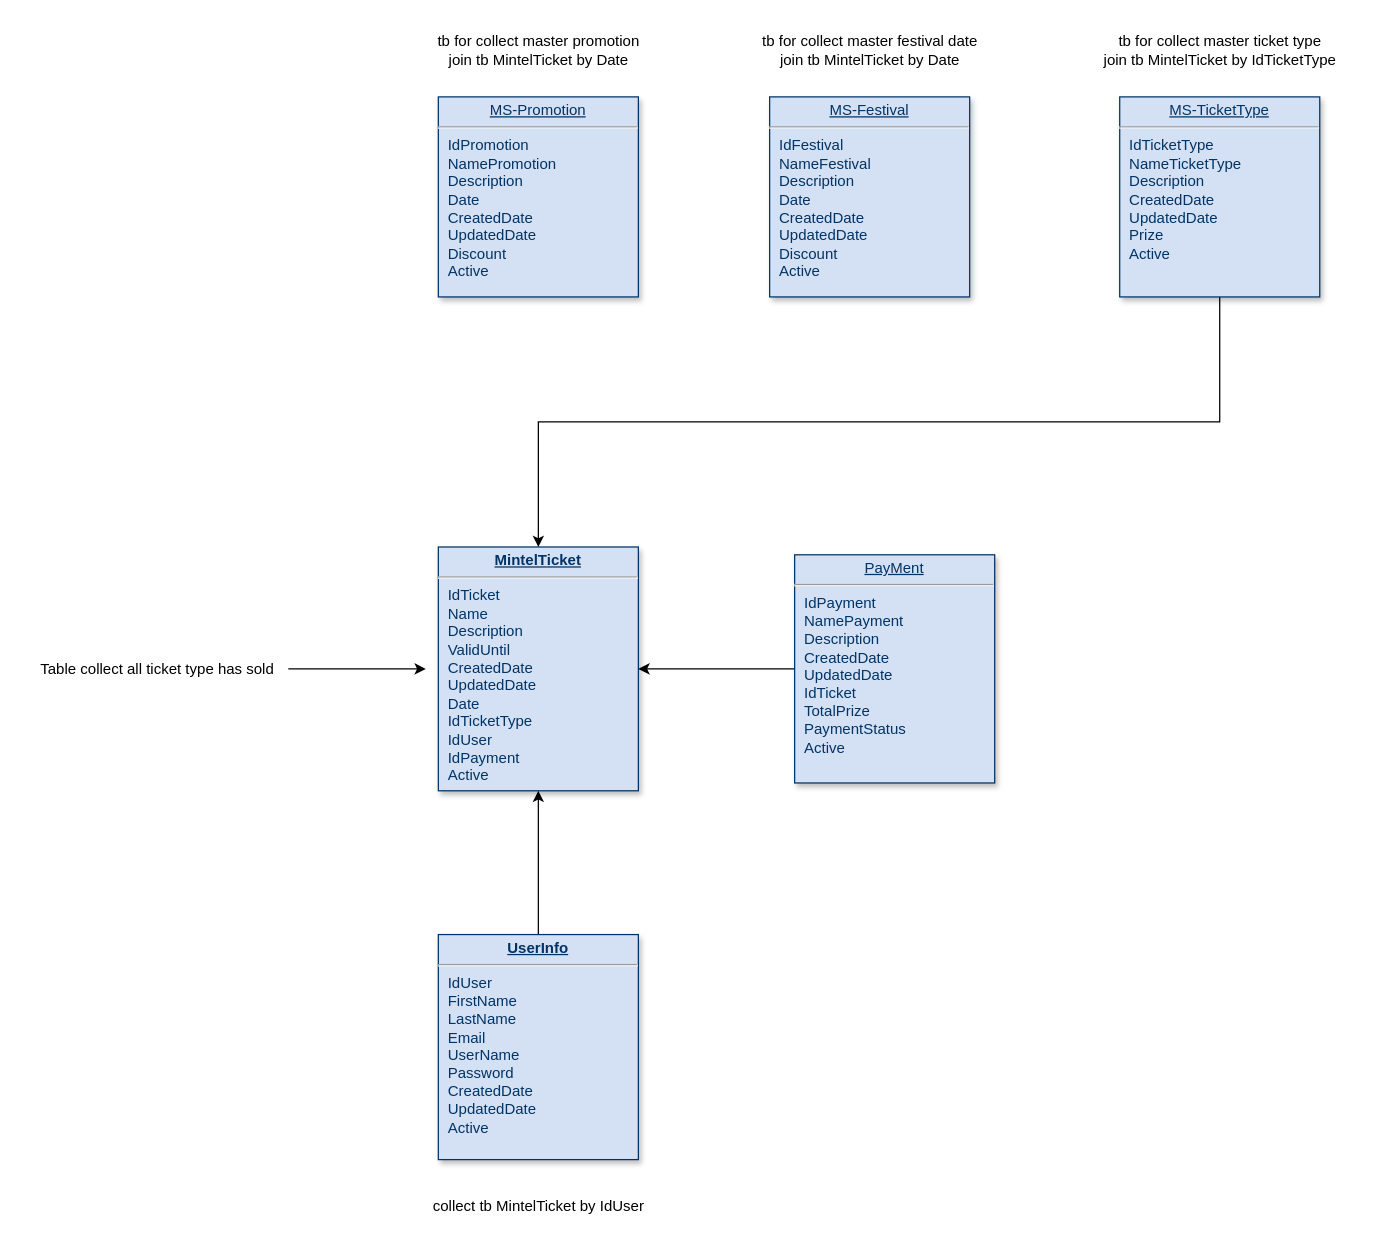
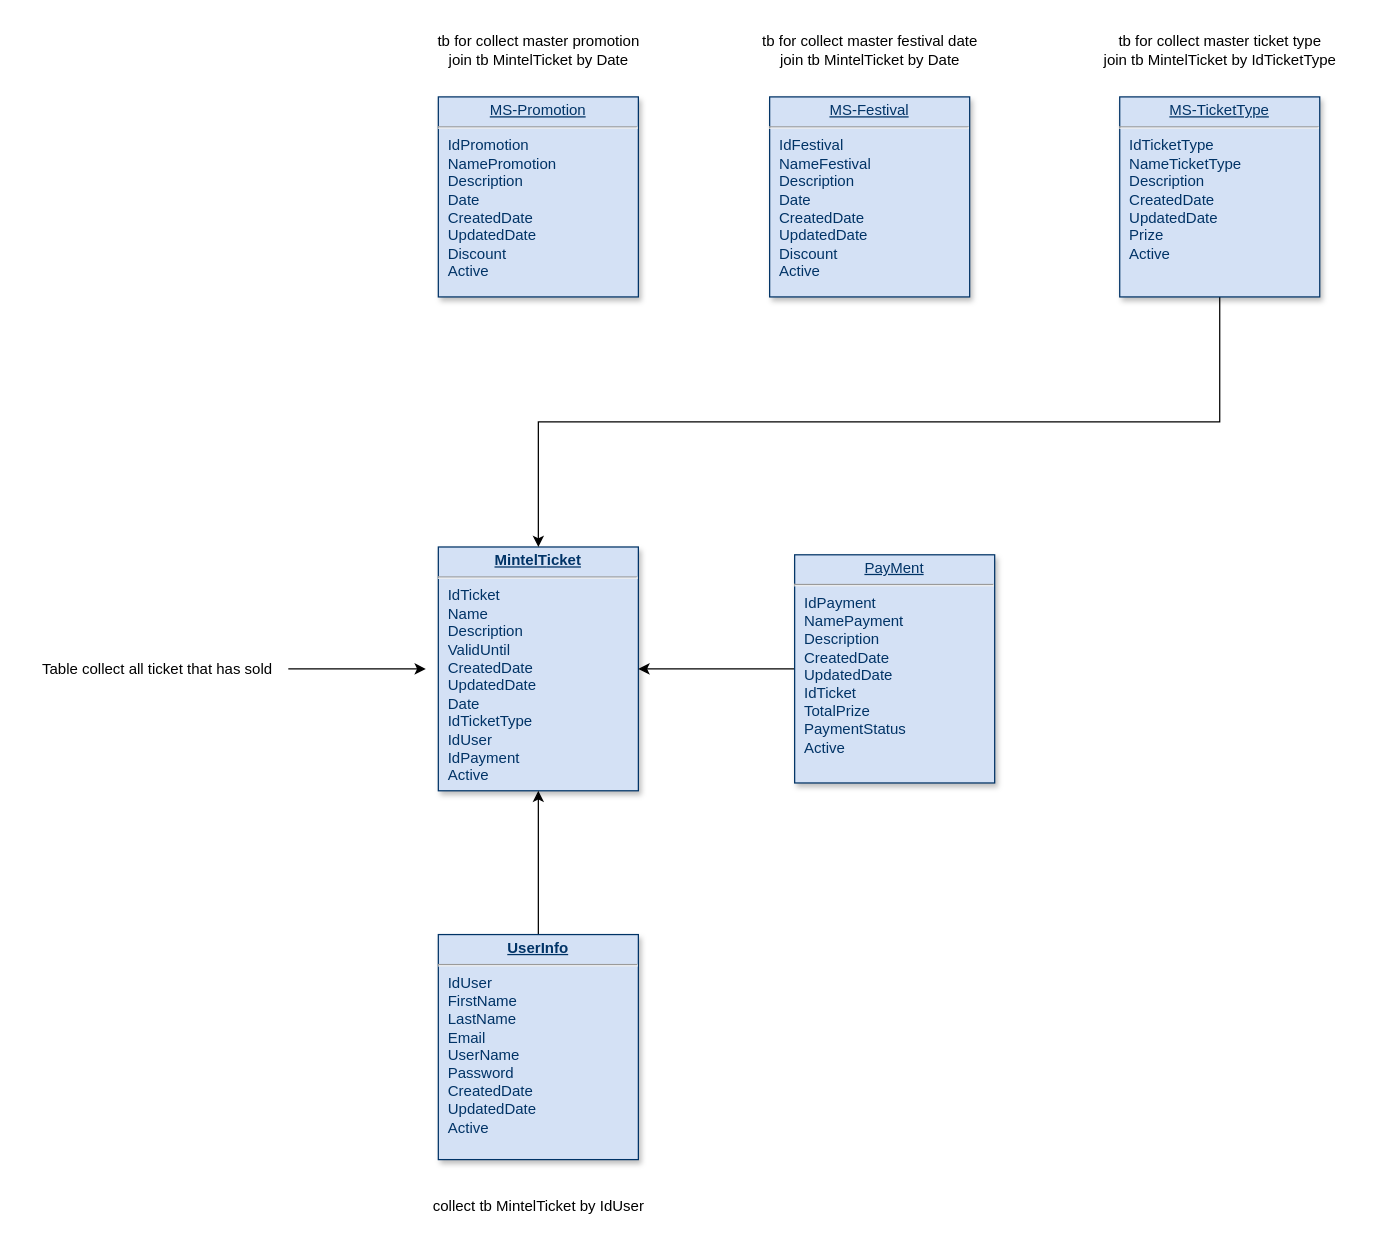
- <mxCell id="17" value="Table collect all ticket type has sold" style="text;html=1;align=center;verticalAlign=middle;resizable=0;points=[];autosize=1;strokeColor=none;fillColor=none;" vertex="1" parent="1"><mxGeometry x="20" y="519.5" width="210" height="30" as="geometry" /></mxCell>
+ <mxCell id="17" value="Table collect all ticket that has sold" style="text;html=1;align=center;verticalAlign=middle;resizable=0;points=[];autosize=1;strokeColor=none;fillColor=none;" vertex="1" parent="1"><mxGeometry x="20" y="519.5" width="210" height="30" as="geometry" /></mxCell>
